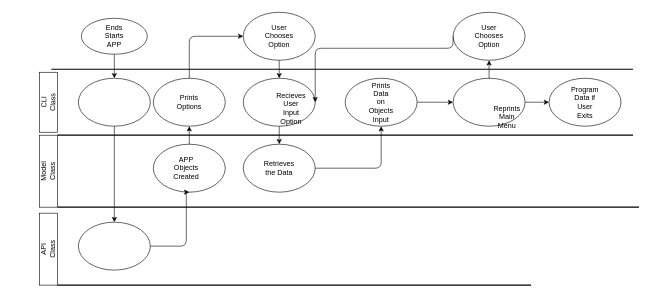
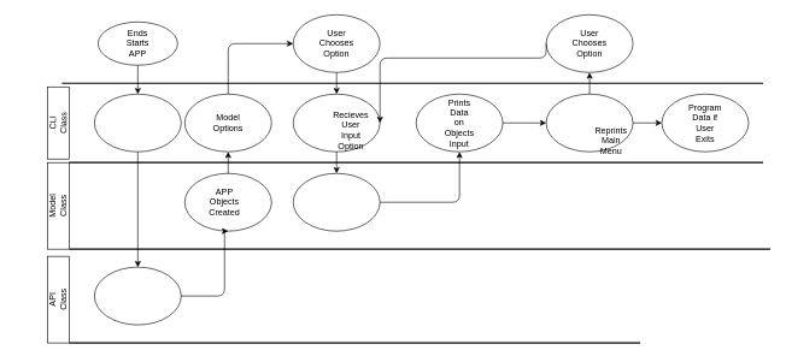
- <mxCell id="26" value="Prints Options" style="text;html=1;strokeColor=none;fillColor=none;align=center;verticalAlign=middle;whiteSpace=wrap;rounded=0;" vertex="1" parent="1"><mxGeometry x="295" y="160" width="40" height="20" as="geometry" /></mxCell>
+ <mxCell id="26" value="Model Options" style="text;html=1;strokeColor=none;fillColor=none;align=center;verticalAlign=middle;whiteSpace=wrap;rounded=0;" vertex="1" parent="1"><mxGeometry x="295" y="160" width="40" height="20" as="geometry" /></mxCell>
- <mxCell id="30" value="Retrieves the Data" style="text;html=1;strokeColor=none;fillColor=none;align=center;verticalAlign=middle;whiteSpace=wrap;rounded=0;" vertex="1" parent="1"><mxGeometry x="445" y="270" width="40" height="20" as="geometry" /></mxCell>
